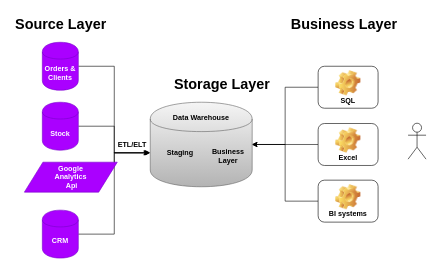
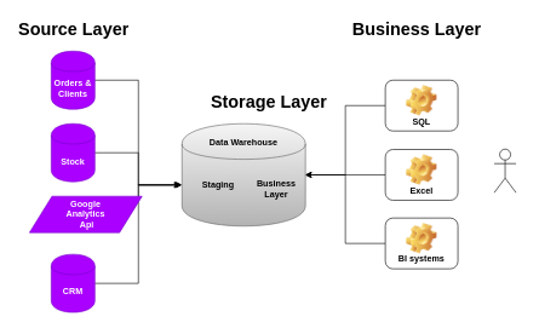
- <mxCell id="24" value="ETL/ELT" style="text;html=1;strokeColor=none;fillColor=none;align=center;verticalAlign=middle;whiteSpace=wrap;rounded=0;fontStyle=1" vertex="1" parent="1"><mxGeometry x="200" y="230.5" width="40" height="20" as="geometry" /></mxCell>
